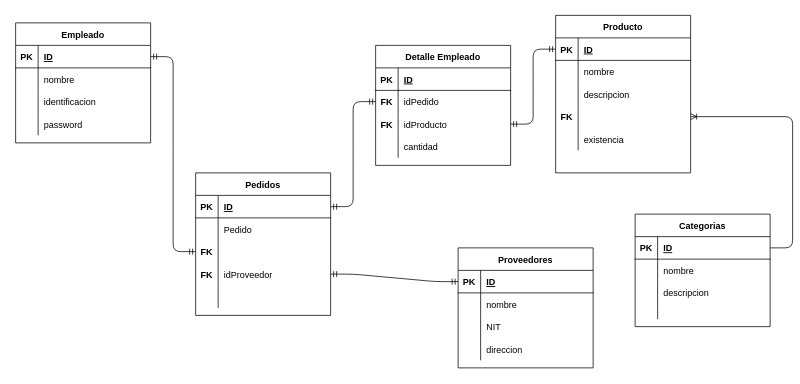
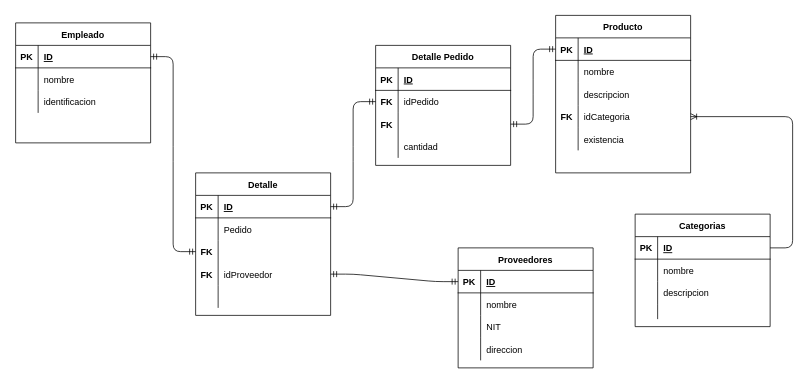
- <mxCell id="73" value="Detalle Empleado" style="shape=table;startSize=30;container=1;collapsible=1;childLayout=tableLayout;fixedRows=1;rowLines=0;fontStyle=1;align=center;resizeLast=1;" parent="1" vertex="1"><mxGeometry x="500" y="60" width="180" height="160" as="geometry" /></mxCell>
+ <mxCell id="73" value="Detalle Pedido" style="shape=table;startSize=30;container=1;collapsible=1;childLayout=tableLayout;fixedRows=1;rowLines=0;fontStyle=1;align=center;resizeLast=1;" parent="1" vertex="1"><mxGeometry x="500" y="60" width="180" height="160" as="geometry" /></mxCell>
+ <mxCell id="27" value="idCategoria" style="shape=partialRectangle;connectable=0;fillColor=none;top=0;left=0;bottom=0;right=0;align=left;spacingLeft=6;overflow=hidden;" parent="25" vertex="1"><mxGeometry x="30" width="150" height="30" as="geometry" /></mxCell>
- <mxCell id="14" value="password" style="shape=partialRectangle;connectable=0;fillColor=none;top=0;left=0;bottom=0;right=0;align=left;spacingLeft=6;overflow=hidden;" parent="12" vertex="1"><mxGeometry x="30" width="150" height="30" as="geometry" /></mxCell>
- <mxCell id="82" value="idProducto" style="shape=partialRectangle;connectable=0;fillColor=none;top=0;left=0;bottom=0;right=0;align=left;spacingLeft=6;overflow=hidden;" parent="80" vertex="1"><mxGeometry x="30" width="150" height="30" as="geometry" /></mxCell>
- <mxCell id="45" value="Pedidos" style="shape=table;startSize=30;container=1;collapsible=1;childLayout=tableLayout;fixedRows=1;rowLines=0;fontStyle=1;align=center;resizeLast=1;" parent="1" vertex="1"><mxGeometry x="260" y="230" width="180" height="190" as="geometry" /></mxCell>
+ <mxCell id="45" value="Detalle" style="shape=table;startSize=30;container=1;collapsible=1;childLayout=tableLayout;fixedRows=1;rowLines=0;fontStyle=1;align=center;resizeLast=1;" parent="1" vertex="1"><mxGeometry x="260" y="230" width="180" height="190" as="geometry" /></mxCell>
